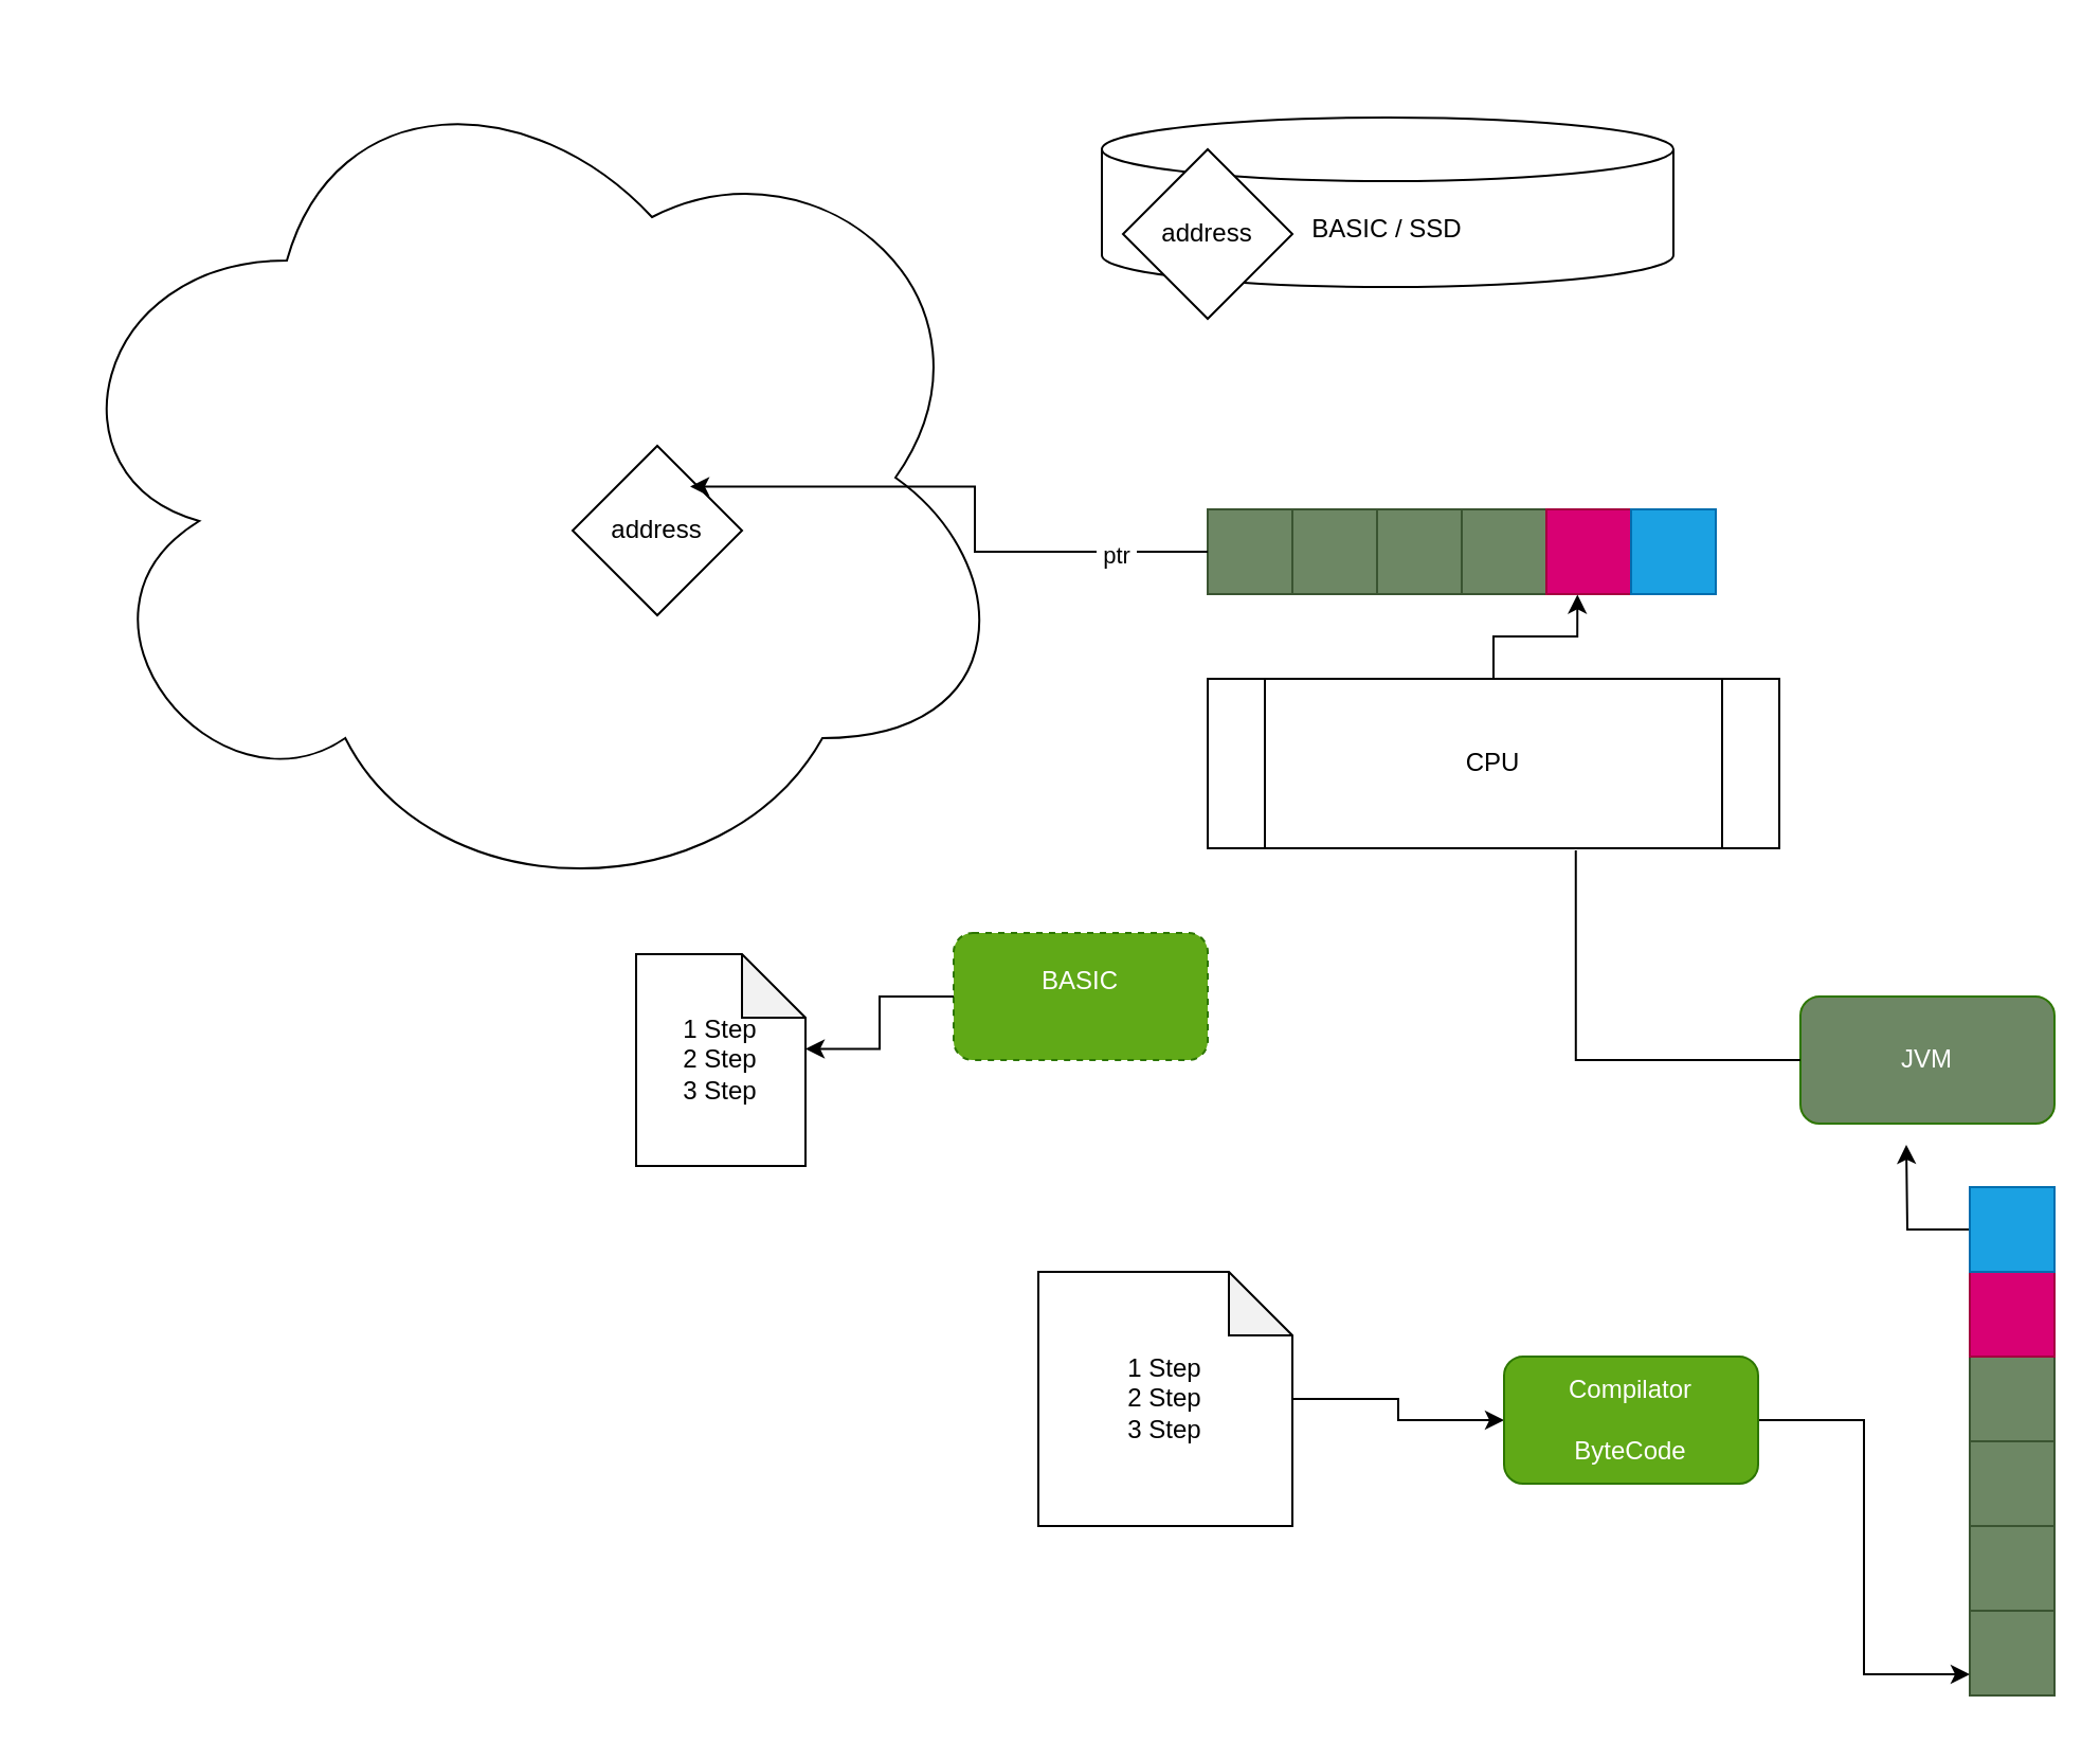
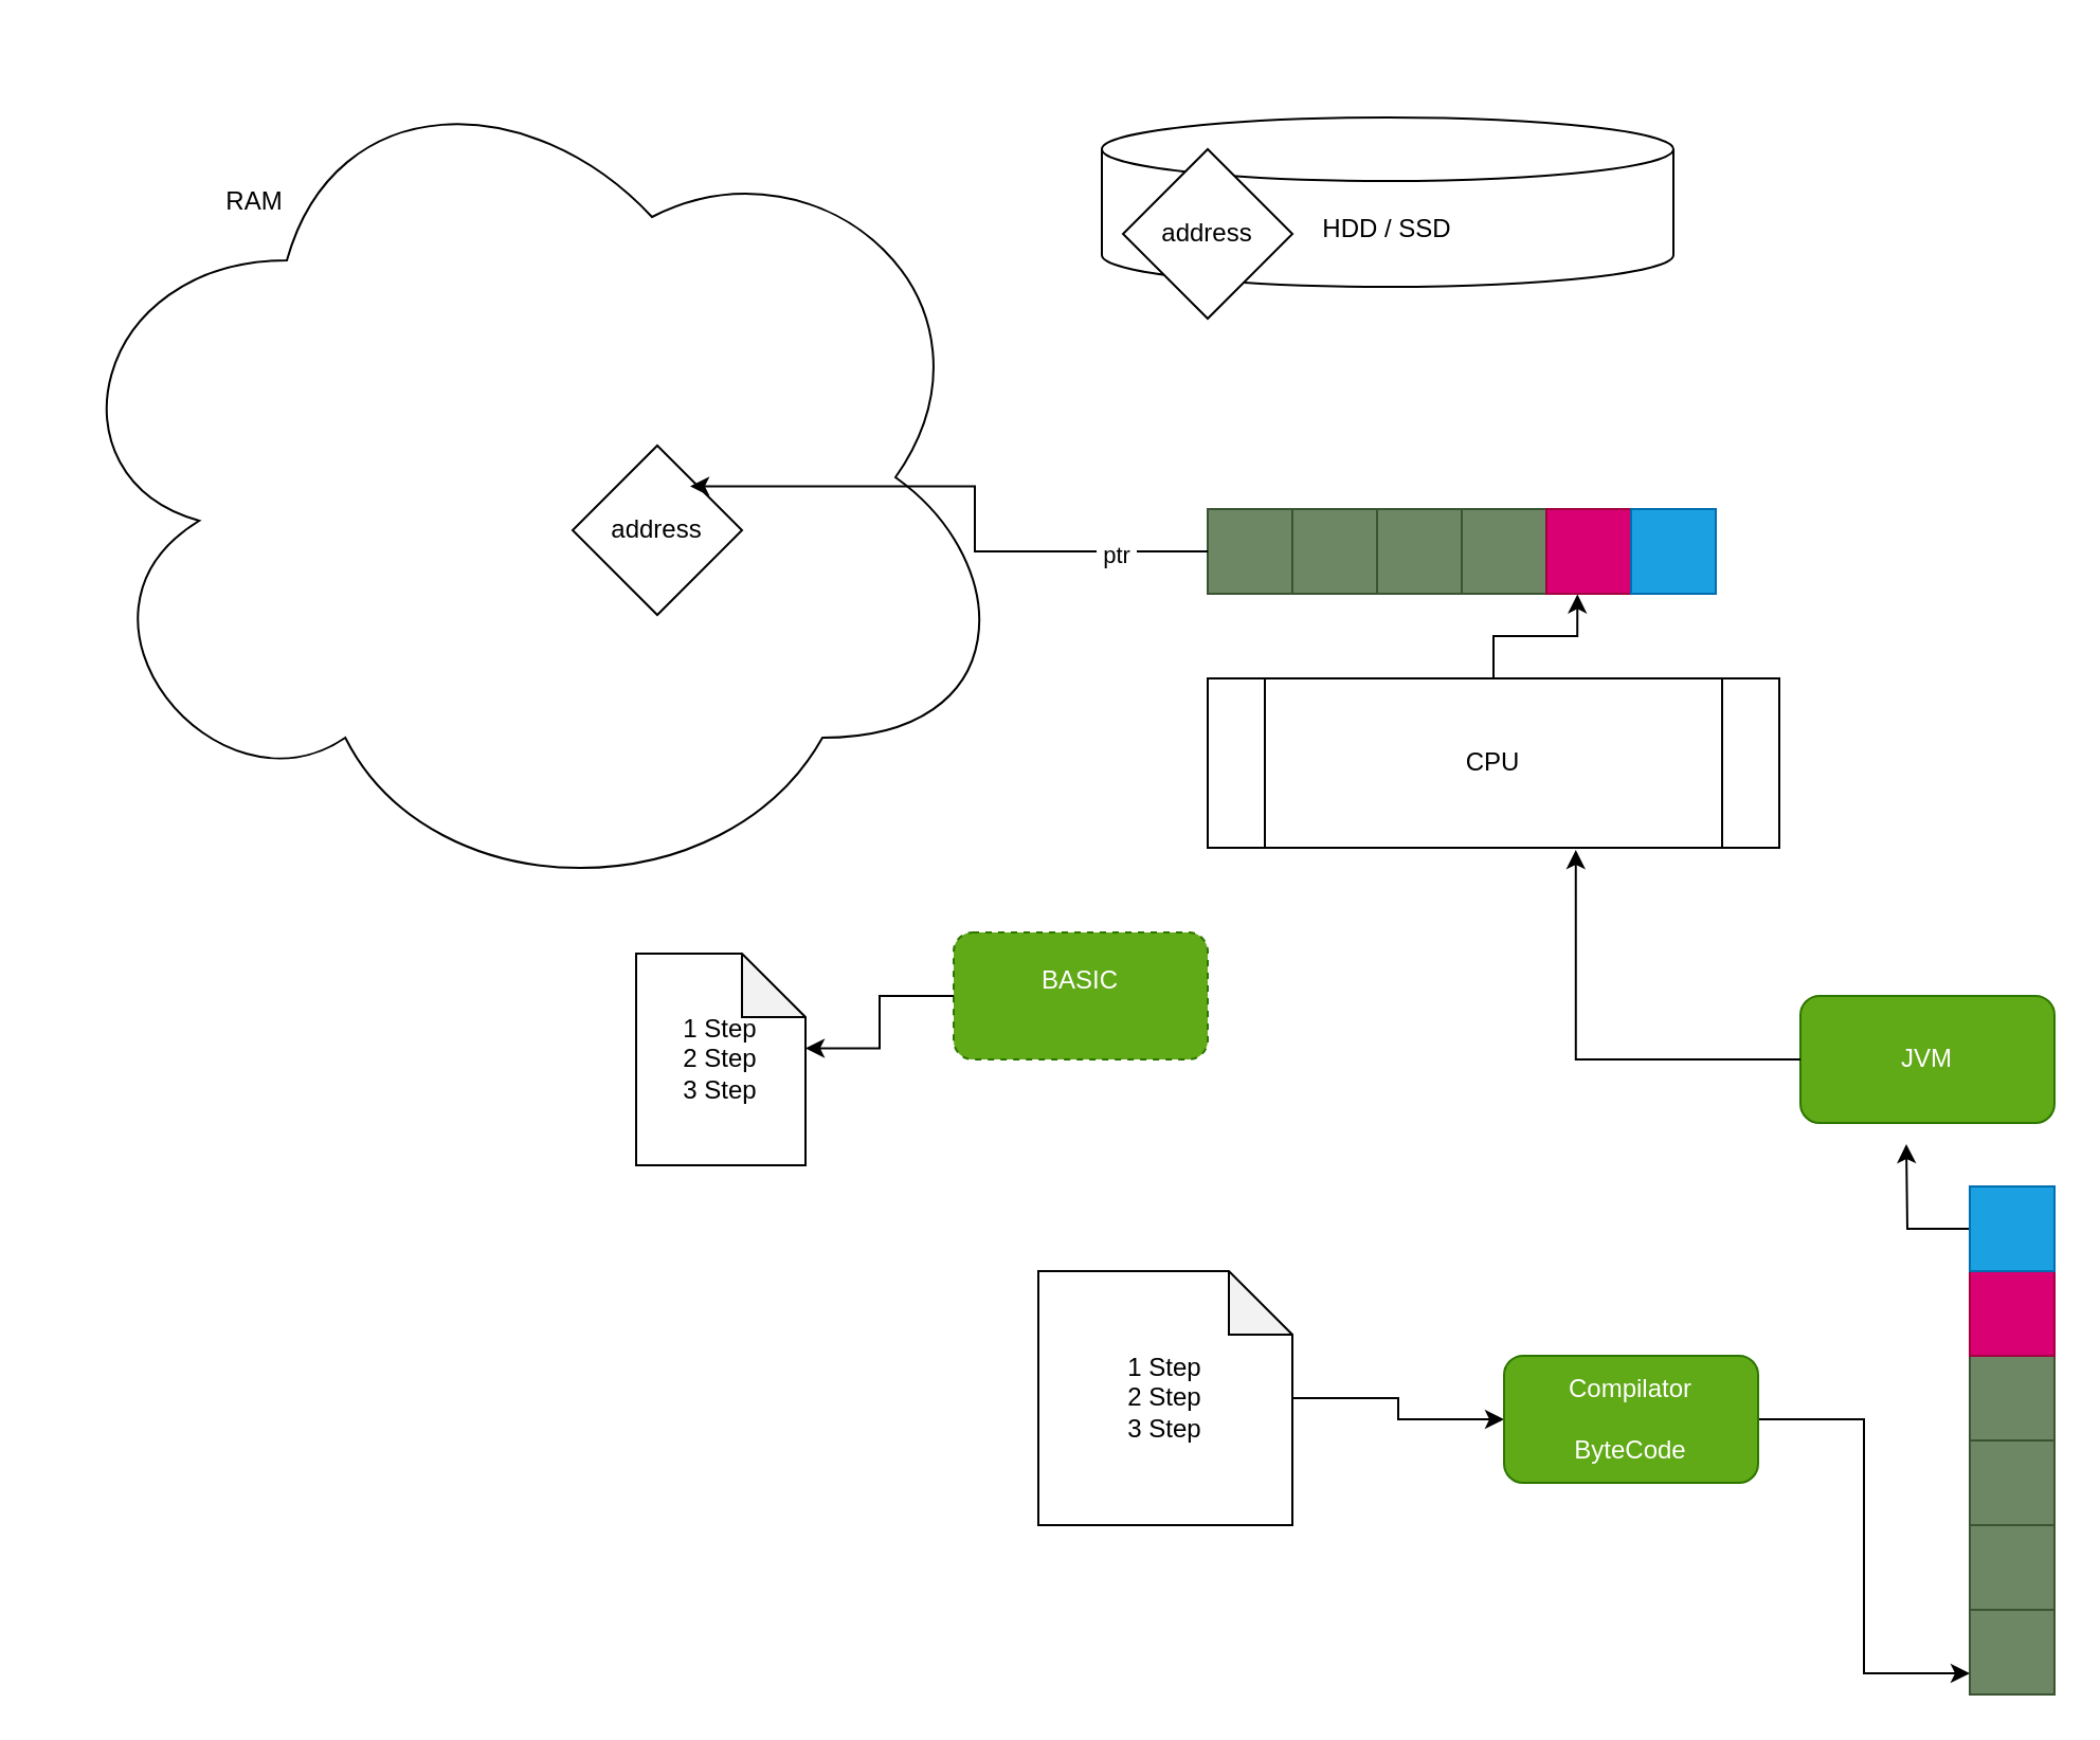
+ <mxCell id="3" value="RAM" style="text;html=1;align=center;verticalAlign=middle;whiteSpace=wrap;rounded=0;" vertex="1" parent="1"><mxGeometry x="90" y="80" width="60" height="30" as="geometry" /></mxCell>
- <mxCell id="4" value="BASIC / SSD" style="shape=cylinder3;whiteSpace=wrap;html=1;boundedLbl=1;backgroundOutline=1;size=15;" vertex="1" parent="1"><mxGeometry x="520" y="55" width="270" height="80" as="geometry" /></mxCell>
+ <mxCell id="4" value="HDD / SSD" style="shape=cylinder3;whiteSpace=wrap;html=1;boundedLbl=1;backgroundOutline=1;size=15;" vertex="1" parent="1"><mxGeometry x="520" y="55" width="270" height="80" as="geometry" /></mxCell>
- <mxCell id="23" style="edgeStyle=orthogonalEdgeStyle;rounded=0;orthogonalLoop=1;jettySize=auto;html=1;entryX=0.644;entryY=1.013;entryDx=0;entryDy=0;entryPerimeter=0;endArrow=none;" edge="1" parent="1" source="22" target="5"><mxGeometry relative="1" as="geometry" /></mxCell>
+ <mxCell id="23" style="edgeStyle=orthogonalEdgeStyle;rounded=0;orthogonalLoop=1;jettySize=auto;html=1;entryX=0.644;entryY=1.013;entryDx=0;entryDy=0;entryPerimeter=0;" edge="1" parent="1" source="22" target="5"><mxGeometry relative="1" as="geometry" /></mxCell>
- <mxCell id="22" value="&lt;div&gt;JVM&lt;/div&gt;" style="rounded=1;whiteSpace=wrap;html=1;fillColor=#6d8764;fontColor=#ffffff;strokeColor=#2D7600;" vertex="1" parent="1"><mxGeometry x="850" y="470" width="120" height="60" as="geometry" /></mxCell>
+ <mxCell id="22" value="&lt;div&gt;JVM&lt;/div&gt;" style="rounded=1;whiteSpace=wrap;html=1;fillColor=#60a917;fontColor=#ffffff;strokeColor=#2D7600;" vertex="1" parent="1"><mxGeometry x="850" y="470" width="120" height="60" as="geometry" /></mxCell>
